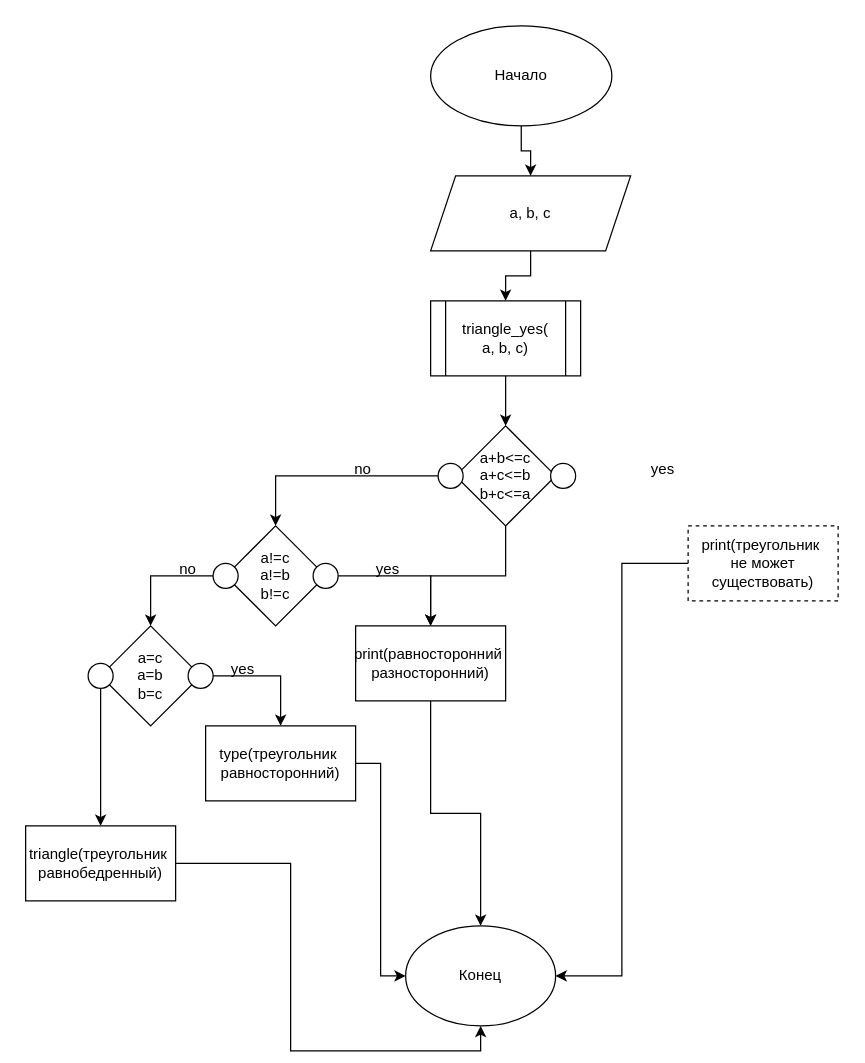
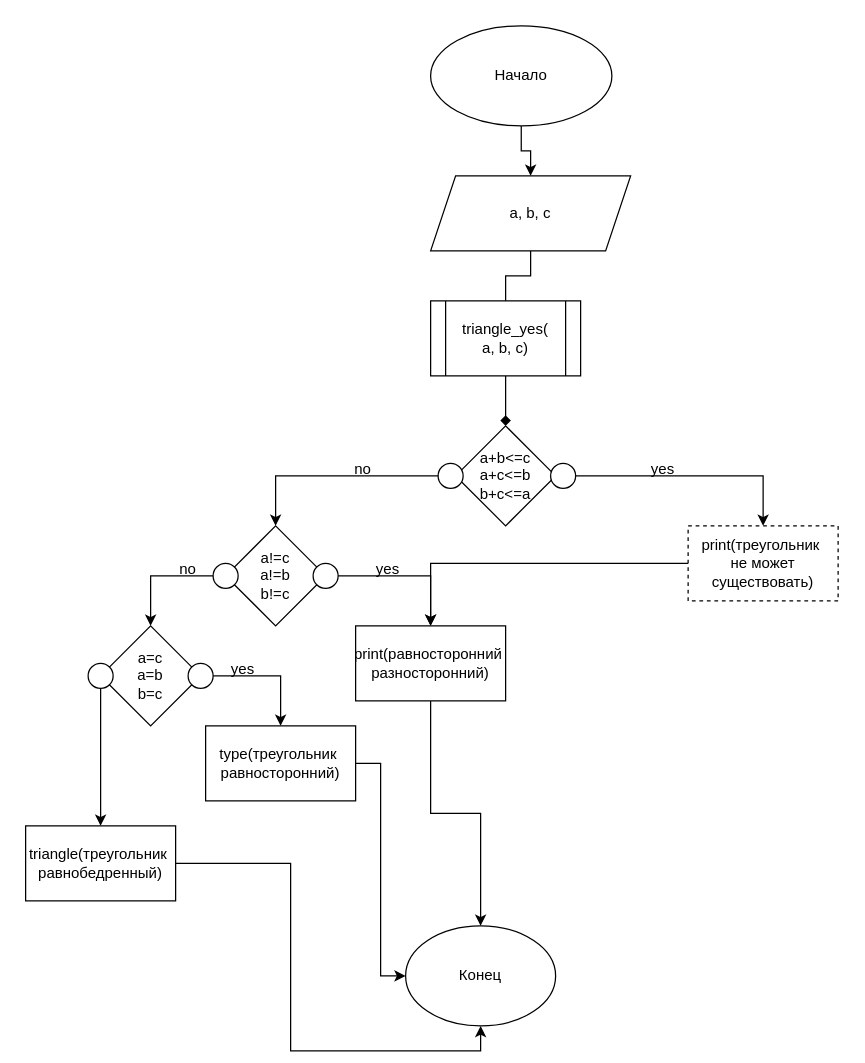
- <mxCell id="4" value="" style="edgeStyle=orthogonalEdgeStyle;rounded=0;orthogonalLoop=1;jettySize=auto;html=1;" parent="1" source="5" target="7" edge="1"><mxGeometry relative="1" as="geometry" /></mxCell>
+ <mxCell id="4" value="" style="edgeStyle=orthogonalEdgeStyle;rounded=0;orthogonalLoop=1;jettySize=auto;html=1;endArrow=none;" parent="1" source="5" target="7" edge="1"><mxGeometry relative="1" as="geometry" /></mxCell>
- <mxCell id="6" value="" style="edgeStyle=orthogonalEdgeStyle;rounded=0;orthogonalLoop=1;jettySize=auto;html=1;" parent="1" source="7" target="9" edge="1"><mxGeometry relative="1" as="geometry" /></mxCell>
+ <mxCell id="6" value="" style="edgeStyle=orthogonalEdgeStyle;rounded=0;orthogonalLoop=1;jettySize=auto;html=1;endArrow=diamond;" parent="1" source="7" target="9" edge="1"><mxGeometry relative="1" as="geometry" /></mxCell>
- <mxCell id="8" style="edgeStyle=orthogonalEdgeStyle;rounded=0;orthogonalLoop=1;jettySize=auto;html=1;" edge="1" parent="1" source="9" target="23"><mxGeometry relative="1" as="geometry" /></mxCell>
+ <mxCell id="8" style="edgeStyle=orthogonalEdgeStyle;rounded=0;orthogonalLoop=1;jettySize=auto;html=1;entryX=0.5;entryY=0;entryDx=0;entryDy=0;" edge="1" parent="1" source="9" target="14"><mxGeometry relative="1" as="geometry" /></mxCell>
- <mxCell id="13" style="edgeStyle=orthogonalEdgeStyle;rounded=0;orthogonalLoop=1;jettySize=auto;html=1;entryX=1;entryY=0.5;entryDx=0;entryDy=0;" edge="1" parent="1" source="14" target="36"><mxGeometry relative="1" as="geometry" /></mxCell>
+ <mxCell id="13" style="edgeStyle=orthogonalEdgeStyle;rounded=0;orthogonalLoop=1;jettySize=auto;html=1;" edge="1" parent="1" source="14" target="23"><mxGeometry relative="1" as="geometry" /></mxCell>
